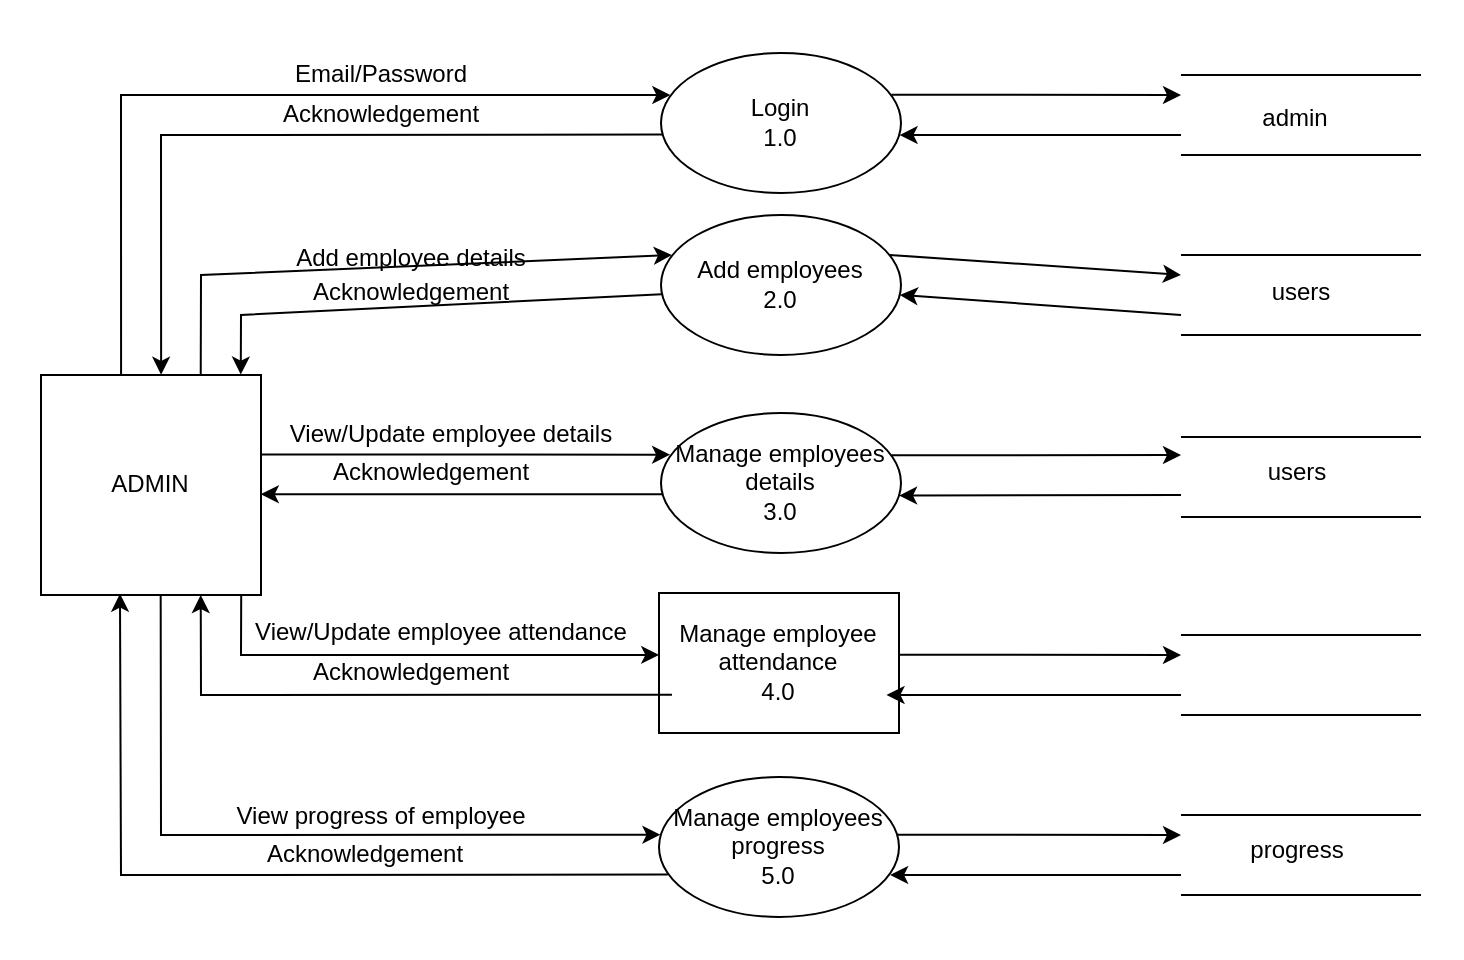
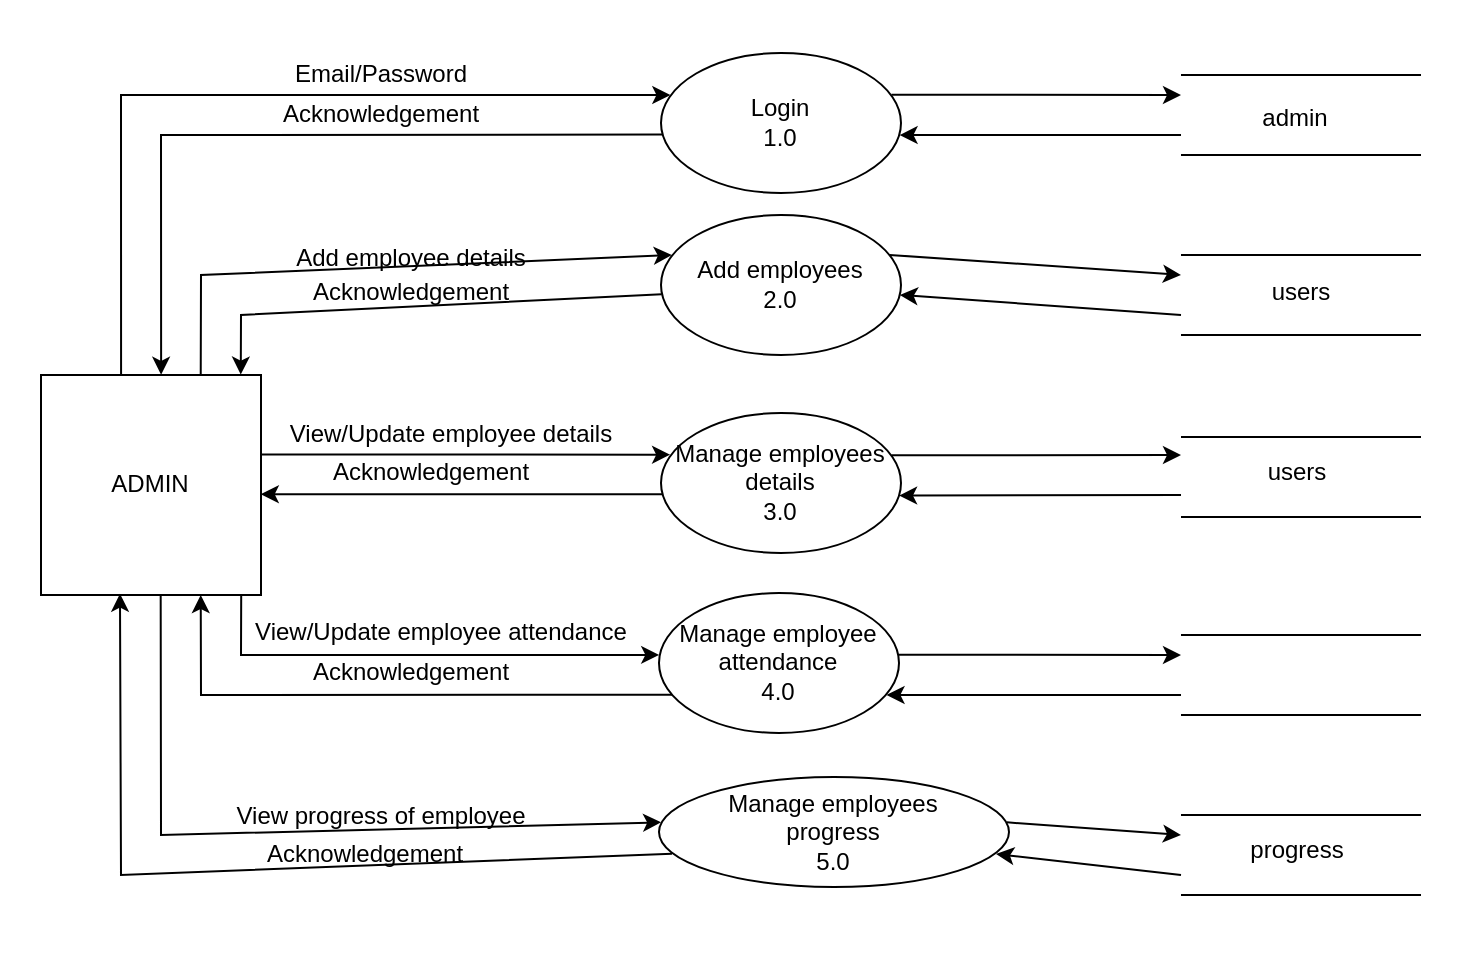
- <mxCell id="6" value="Manage employee&lt;br style=&quot;border-color: var(--border-color);&quot;&gt;&lt;span style=&quot;&quot;&gt;attendance&lt;/span&gt;&lt;br style=&quot;border-color: var(--border-color);&quot;&gt;&lt;span style=&quot;&quot;&gt;4.0&lt;/span&gt;" style="whiteSpace=wrap;html=1;rounded=0;" parent="1" vertex="1"><mxGeometry x="329" y="296" width="120" height="70" as="geometry" /></mxCell>
+ <mxCell id="6" value="Manage employee&lt;br style=&quot;border-color: var(--border-color);&quot;&gt;&lt;span style=&quot;&quot;&gt;attendance&lt;/span&gt;&lt;br style=&quot;border-color: var(--border-color);&quot;&gt;&lt;span style=&quot;&quot;&gt;4.0&lt;/span&gt;" style="ellipse;whiteSpace=wrap;html=1;" parent="1" vertex="1"><mxGeometry x="329" y="296" width="120" height="70" as="geometry" /></mxCell>
- <mxCell id="7" value="Manage employees&lt;br style=&quot;border-color: var(--border-color);&quot;&gt;&lt;span style=&quot;&quot;&gt;progress&lt;/span&gt;&lt;br style=&quot;border-color: var(--border-color);&quot;&gt;&lt;span style=&quot;&quot;&gt;5.0&lt;/span&gt;" style="ellipse;whiteSpace=wrap;html=1;" parent="1" vertex="1"><mxGeometry x="329" y="388" width="120" height="70" as="geometry" /></mxCell>
+ <mxCell id="7" value="Manage employees&lt;br style=&quot;border-color: var(--border-color);&quot;&gt;&lt;span style=&quot;&quot;&gt;progress&lt;/span&gt;&lt;br style=&quot;border-color: var(--border-color);&quot;&gt;&lt;span style=&quot;&quot;&gt;5.0&lt;/span&gt;" style="ellipse;whiteSpace=wrap;html=1;" parent="1" vertex="1"><mxGeometry x="329" y="388" width="175" height="55" as="geometry" /></mxCell>
